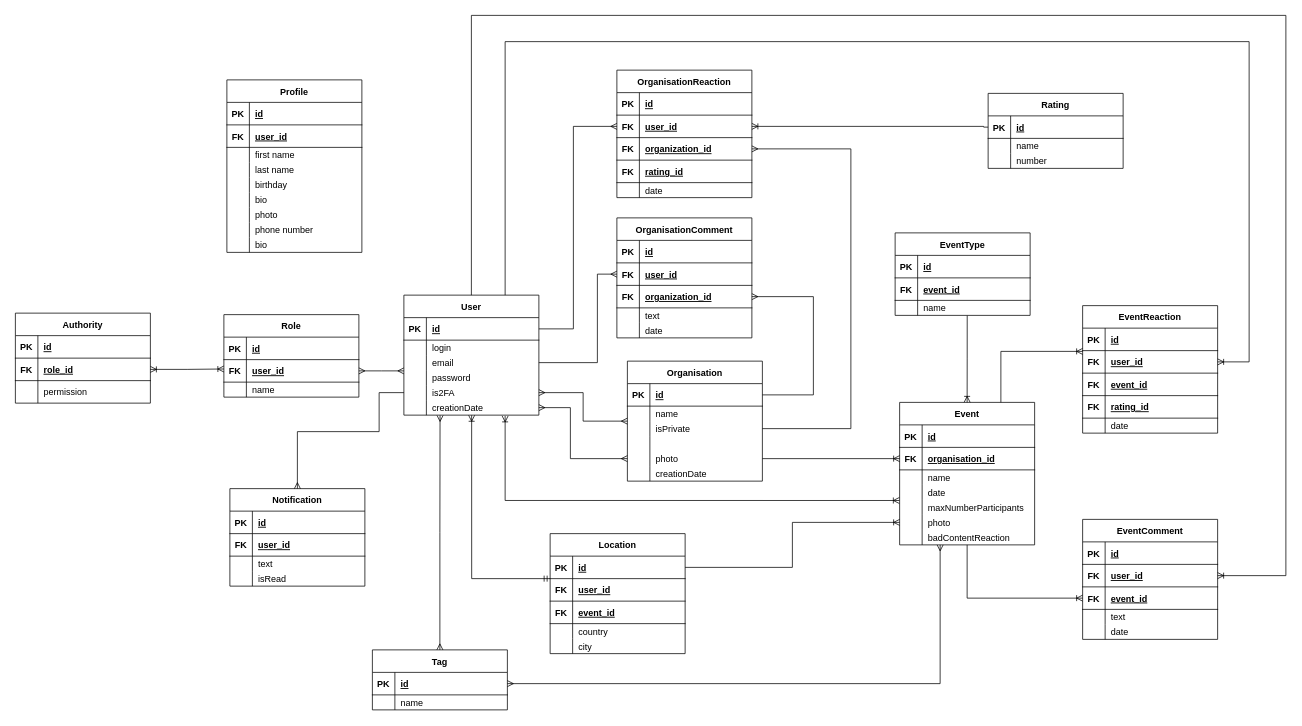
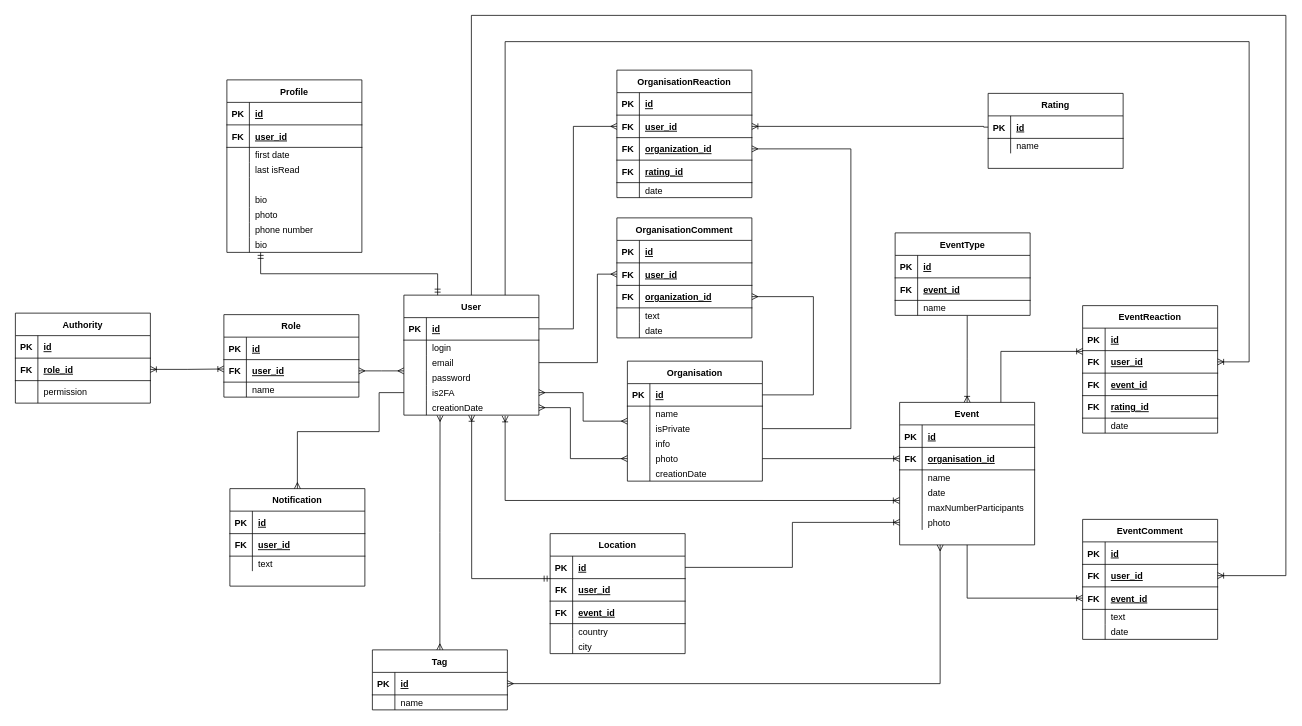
- <mxCell id="87" value="first name" style="shape=partialRectangle;connectable=0;fillColor=none;top=0;left=0;bottom=0;right=0;align=left;spacingLeft=6;overflow=hidden;" vertex="1" parent="85"><mxGeometry x="30" width="150" height="20" as="geometry" /></mxCell>
+ <mxCell id="87" value="first date" style="shape=partialRectangle;connectable=0;fillColor=none;top=0;left=0;bottom=0;right=0;align=left;spacingLeft=6;overflow=hidden;" vertex="1" parent="85"><mxGeometry x="30" width="150" height="20" as="geometry" /></mxCell>
- <mxCell id="174" value="number" style="shape=partialRectangle;connectable=0;fillColor=none;top=0;left=0;bottom=0;right=0;align=left;spacingLeft=6;overflow=hidden;" vertex="1" parent="172"><mxGeometry x="30" width="150" height="20" as="geometry" /></mxCell>
- <mxCell id="90" value="last name" style="shape=partialRectangle;connectable=0;fillColor=none;top=0;left=0;bottom=0;right=0;align=left;spacingLeft=6;overflow=hidden;" vertex="1" parent="88"><mxGeometry x="30" width="150" height="20" as="geometry" /></mxCell>
+ <mxCell id="90" value="last isRead" style="shape=partialRectangle;connectable=0;fillColor=none;top=0;left=0;bottom=0;right=0;align=left;spacingLeft=6;overflow=hidden;" vertex="1" parent="88"><mxGeometry x="30" width="150" height="20" as="geometry" /></mxCell>
- <mxCell id="93" value="birthday" style="shape=partialRectangle;connectable=0;fillColor=none;top=0;left=0;bottom=0;right=0;align=left;spacingLeft=6;overflow=hidden;" vertex="1" parent="91"><mxGeometry x="30" width="150" height="20" as="geometry" /></mxCell>
+ <mxCell id="37" value="" style="fontSize=12;html=1;endArrow=ERmandOne;startArrow=ERmandOne;exitX=0.25;exitY=0;exitDx=0;exitDy=0;entryX=0.25;entryY=1;entryDx=0;entryDy=0;edgeStyle=orthogonalEdgeStyle;rounded=0;" edge="1" parent="1" source="14" target="78"><mxGeometry width="100" height="100" relative="1" as="geometry"><mxPoint x="782" y="353" as="sourcePoint" /><mxPoint x="882" y="253" as="targetPoint" /></mxGeometry></mxCell>
+ <mxCell id="51" value="info" style="shape=partialRectangle;connectable=0;fillColor=none;top=0;left=0;bottom=0;right=0;align=left;spacingLeft=6;overflow=hidden;" vertex="1" parent="49"><mxGeometry x="30" width="150" height="20" as="geometry" /></mxCell>
- <mxCell id="127" value="badContentReaction" style="shape=partialRectangle;connectable=0;fillColor=none;top=0;left=0;bottom=0;right=0;align=left;spacingLeft=6;overflow=hidden;" vertex="1" parent="125"><mxGeometry x="30" width="150" height="20" as="geometry" /></mxCell>
- <mxCell id="200" value="isRead" style="shape=partialRectangle;connectable=0;fillColor=none;top=0;left=0;bottom=0;right=0;align=left;spacingLeft=6;overflow=hidden;" vertex="1" parent="198"><mxGeometry x="30" width="150" height="20" as="geometry" /></mxCell>
